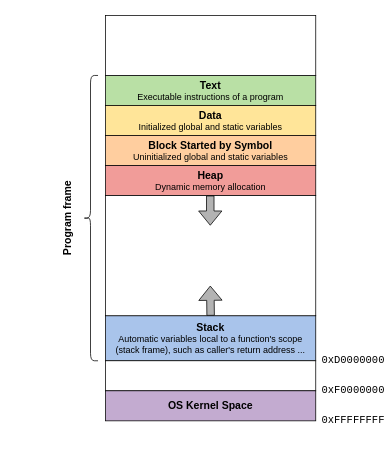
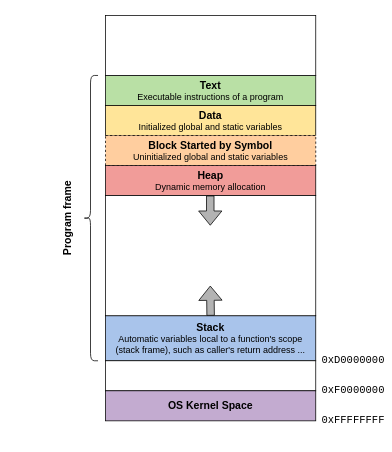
- <mxCell id="4" value="&lt;div&gt;&lt;font style=&quot;font-size: 14px;&quot;&gt;&lt;b&gt;Block Started by Symbol&lt;/b&gt;&lt;/font&gt;&lt;/div&gt;&lt;div&gt;Uninitialized global and static variables&lt;/div&gt;" style="rounded=0;whiteSpace=wrap;html=1;fillColor=#FFCE9F;" vertex="1" parent="1"><mxGeometry x="140" y="180" width="280" height="40" as="geometry" /></mxCell>
+ <mxCell id="4" value="&lt;div&gt;&lt;font style=&quot;font-size: 14px;&quot;&gt;&lt;b&gt;Block Started by Symbol&lt;/b&gt;&lt;/font&gt;&lt;/div&gt;&lt;div&gt;Uninitialized global and static variables&lt;/div&gt;" style="rounded=0;whiteSpace=wrap;html=1;fillColor=#FFCE9F;dashed=1;" vertex="1" parent="1"><mxGeometry x="140" y="180" width="280" height="40" as="geometry" /></mxCell>
